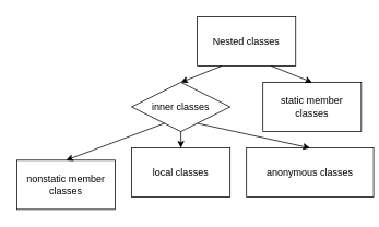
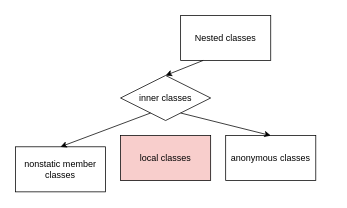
- <mxCell id="9" value="" style="endArrow=classic;html=1;exitX=0.75;exitY=1;exitDx=0;exitDy=0;entryX=0.5;entryY=0;entryDx=0;entryDy=0;" edge="1" parent="1" source="2" target="4"><mxGeometry width="50" height="50" relative="1" as="geometry"><mxPoint x="390" y="70" as="sourcePoint" /><mxPoint x="440" y="20" as="targetPoint" /></mxGeometry></mxCell>
- <mxCell id="4" value="static member classes" style="rounded=0;whiteSpace=wrap;html=1;" vertex="1" parent="1"><mxGeometry x="320" y="100" width="120" height="60" as="geometry" /></mxCell>
- <mxCell id="11" value="" style="endArrow=classic;html=1;entryX=0.5;entryY=0;entryDx=0;entryDy=0;exitX=0.5;exitY=1;exitDx=0;exitDy=0;" edge="1" parent="1" source="3" target="6"><mxGeometry width="50" height="50" relative="1" as="geometry"><mxPoint x="20" y="310" as="sourcePoint" /><mxPoint x="70" y="260" as="targetPoint" /></mxGeometry></mxCell>
- <mxCell id="6" value="local classes" style="rounded=0;whiteSpace=wrap;html=1;" vertex="1" parent="1"><mxGeometry x="160" y="180" width="120" height="60" as="geometry" /></mxCell>
+ <mxCell id="6" value="local classes" style="rounded=0;whiteSpace=wrap;html=1;fillColor=#f8cecc;" vertex="1" parent="1"><mxGeometry x="160" y="180" width="120" height="60" as="geometry" /></mxCell>
- <mxCell id="7" value="anonymous classes" style="rounded=0;whiteSpace=wrap;html=1;" vertex="1" parent="1"><mxGeometry x="300" y="180" width="155" height="60" as="geometry" /></mxCell>
+ <mxCell id="7" value="anonymous classes" style="rounded=0;whiteSpace=wrap;html=1;" vertex="1" parent="1"><mxGeometry x="300" y="180" width="120" height="60" as="geometry" /></mxCell>
